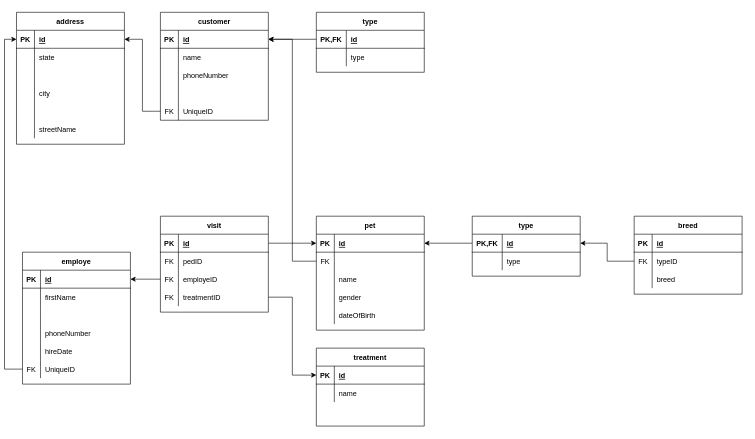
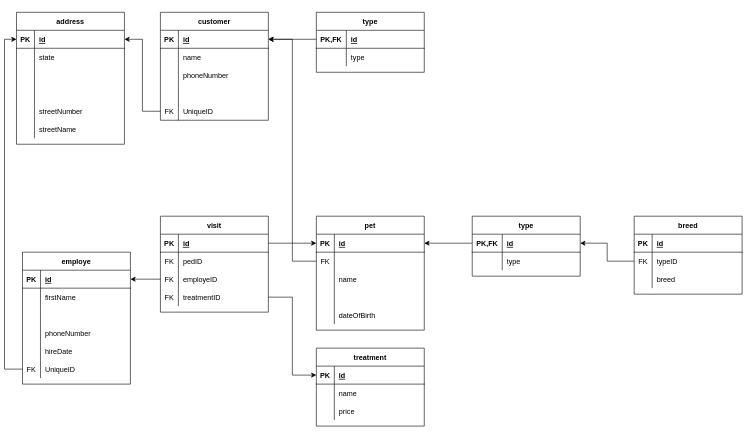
- <mxCell id="31" value="city" style="shape=partialRectangle;connectable=0;fillColor=none;top=0;left=0;bottom=0;right=0;align=left;spacingLeft=6;overflow=hidden;" parent="29" vertex="1"><mxGeometry x="30" width="150" height="30" as="geometry" /></mxCell>
+ <mxCell id="34" value="streetNumber" style="shape=partialRectangle;connectable=0;fillColor=none;top=0;left=0;bottom=0;right=0;align=left;spacingLeft=6;overflow=hidden;" parent="32" vertex="1"><mxGeometry x="30" width="150" height="30" as="geometry" /></mxCell>
- <mxCell id="72" value="gender" style="shape=partialRectangle;connectable=0;fillColor=none;top=0;left=0;bottom=0;right=0;align=left;spacingLeft=6;overflow=hidden;" parent="70" vertex="1"><mxGeometry x="30.0" width="150.0" height="30" as="geometry" /></mxCell>
+ <mxCell id="119" value="price" style="shape=partialRectangle;connectable=0;fillColor=none;top=0;left=0;bottom=0;right=0;align=left;spacingLeft=6;overflow=hidden;" parent="117" vertex="1"><mxGeometry x="30.0" width="150.0" height="30" as="geometry" /></mxCell>
